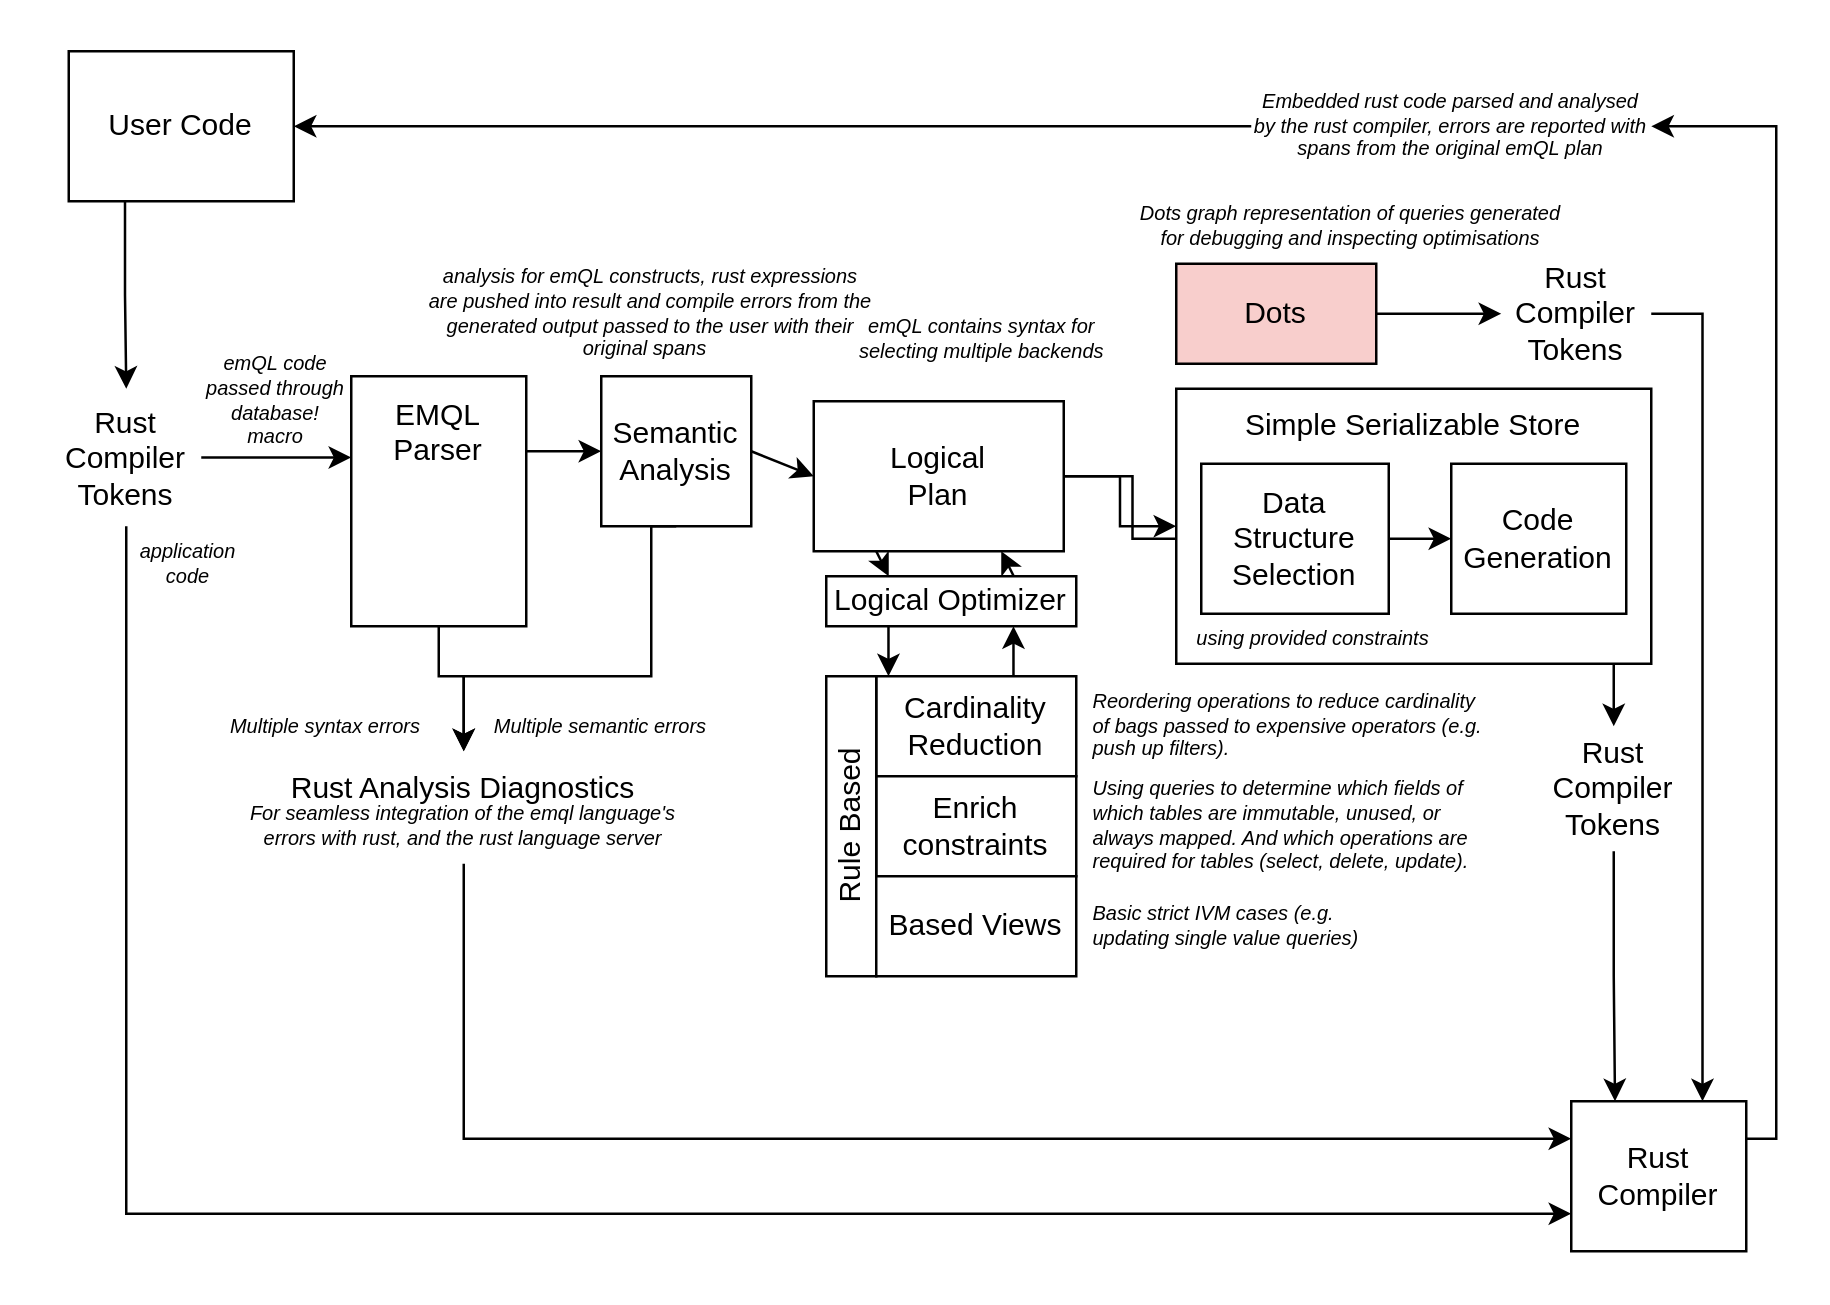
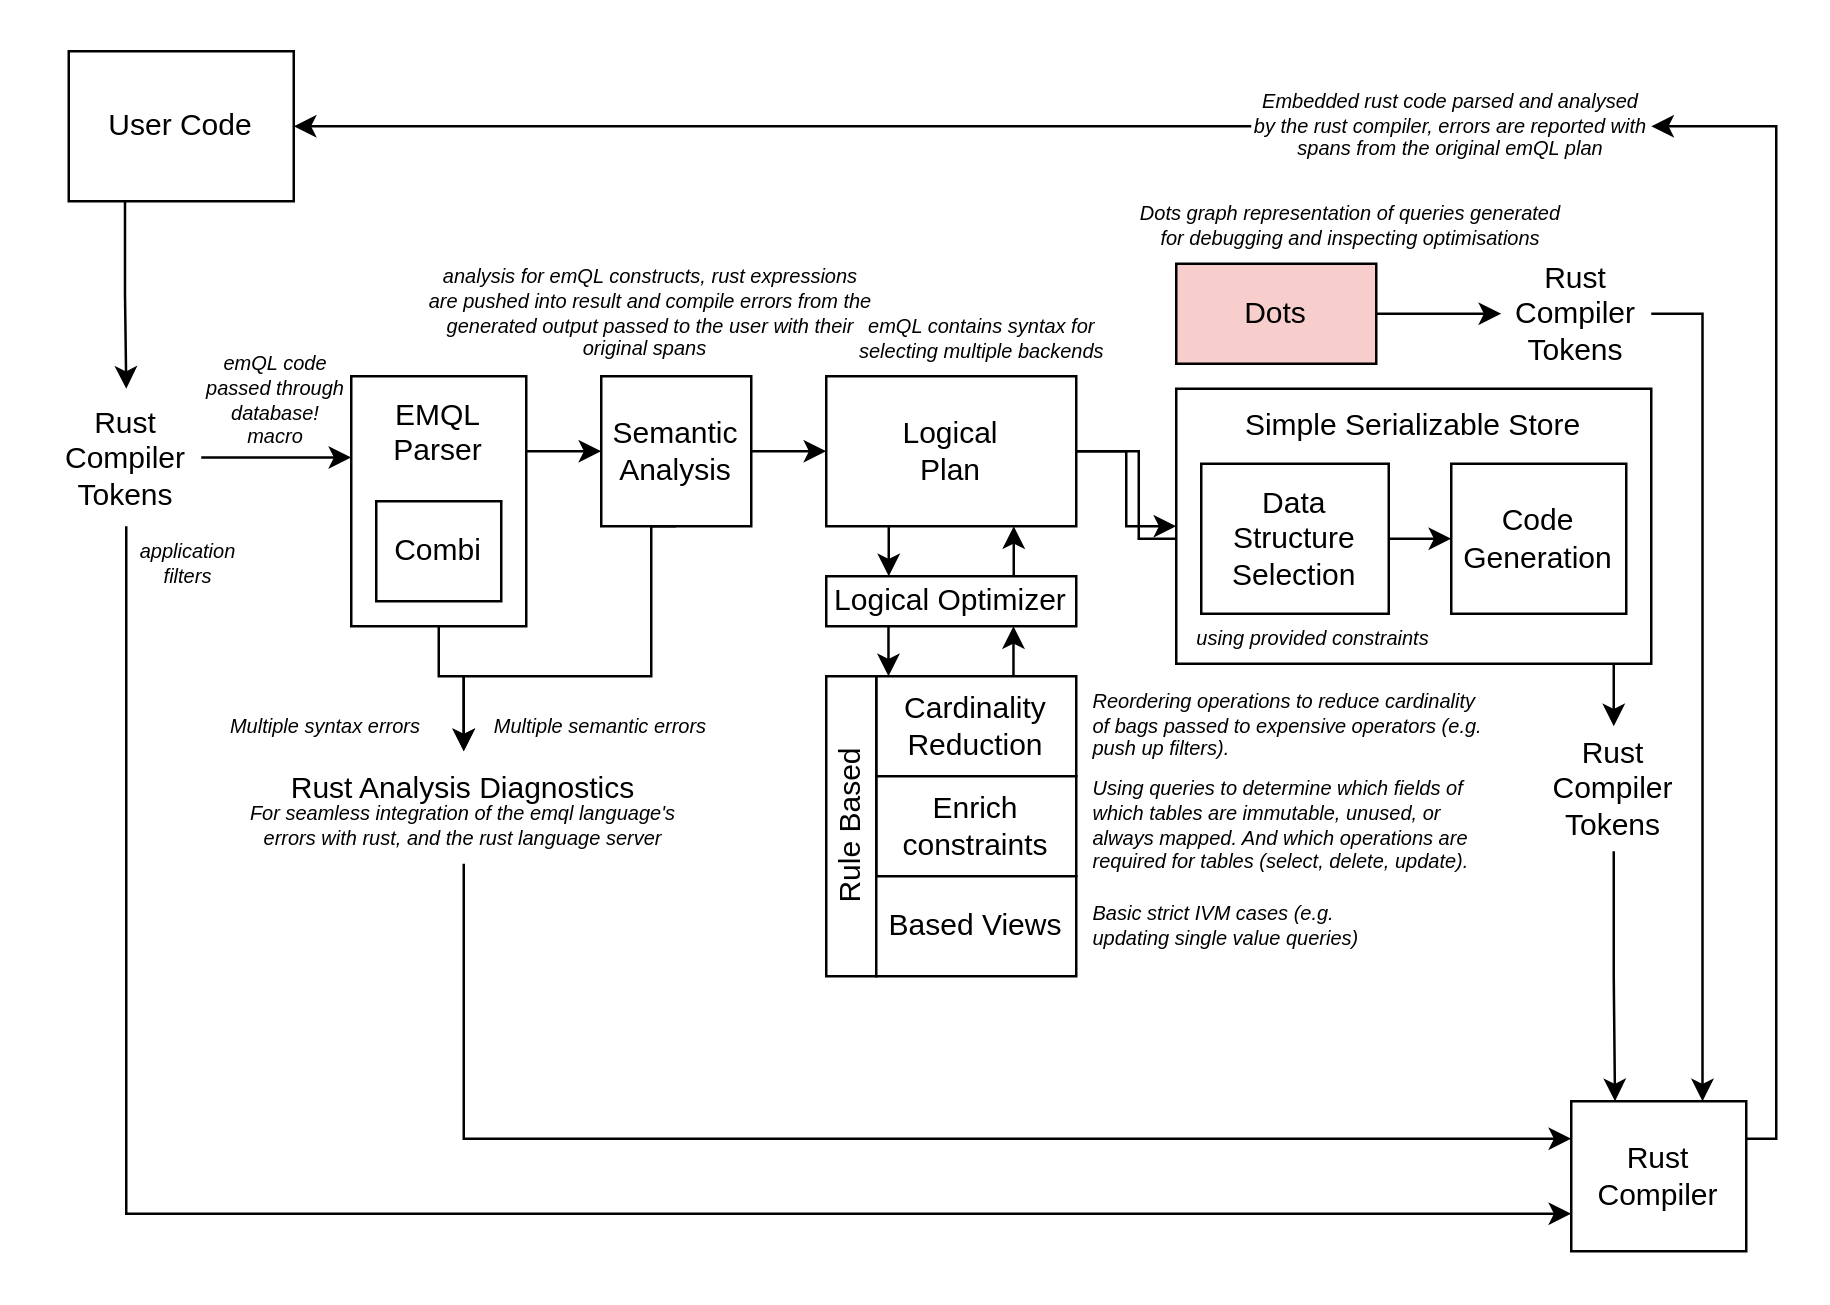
- <mxCell id="10" value="Logical&lt;br&gt;Plan" style="rounded=0;whiteSpace=wrap;html=1;fontColor=#000000;" parent="1" vertex="1"><mxGeometry x="325" y="160" width="100" height="60" as="geometry" /></mxCell>
+ <mxCell id="10" value="Logical&lt;br&gt;Plan" style="rounded=0;whiteSpace=wrap;html=1;fontColor=#000000;" parent="1" vertex="1"><mxGeometry x="330" y="150" width="100" height="60" as="geometry" /></mxCell>
+ <mxCell id="37" value="Combi" style="rounded=0;whiteSpace=wrap;html=1;fillColor=default;fontColor=#000000;strokeColor=#000000;" parent="1" vertex="1"><mxGeometry x="150" y="200" width="50" height="40" as="geometry" /></mxCell>
- <mxCell id="50" value="application code" style="text;html=1;strokeColor=none;fillColor=none;align=center;verticalAlign=middle;whiteSpace=wrap;rounded=0;fontStyle=2;fontSize=8;fontColor=#000000;" parent="1" vertex="1"><mxGeometry y="210" width="50" height="30" as="geometry" x="50" /></mxCell>
+ <mxCell id="50" value="application filters" style="text;html=1;strokeColor=none;fillColor=none;align=center;verticalAlign=middle;whiteSpace=wrap;rounded=0;fontStyle=2;fontSize=8;fontColor=#000000;" parent="1" vertex="1"><mxGeometry y="210" width="50" height="30" as="geometry" x="50" /></mxCell>
